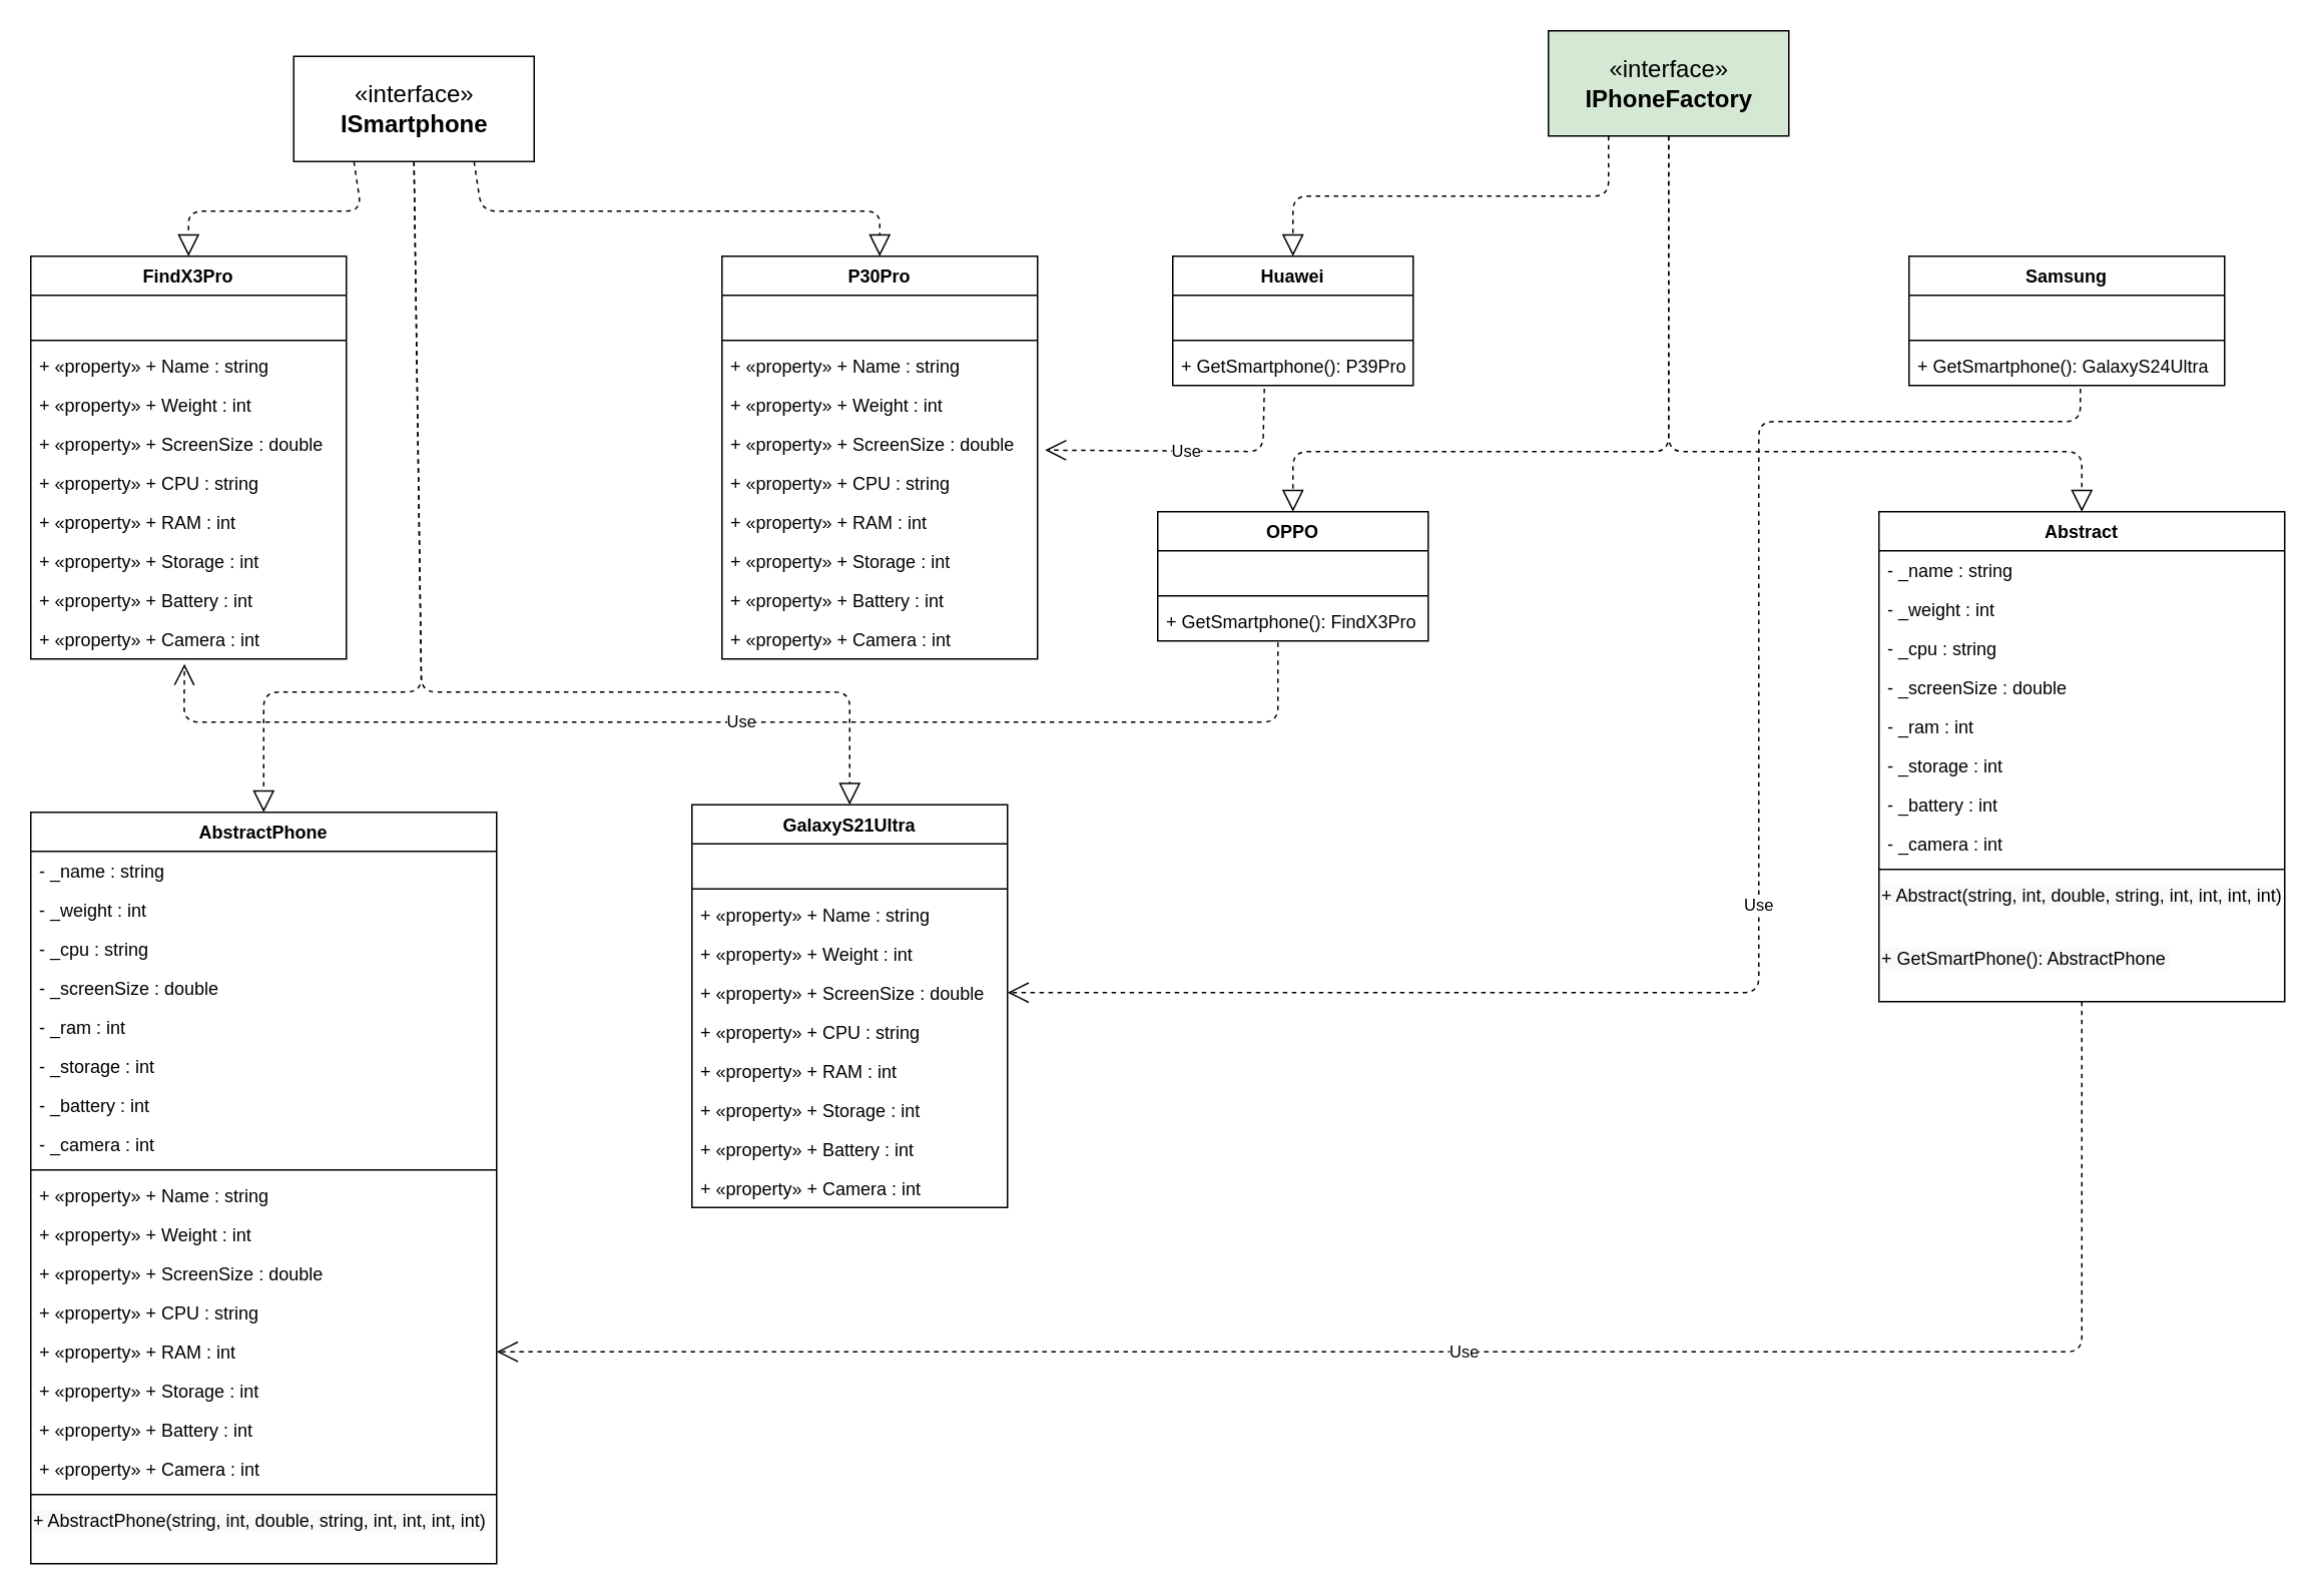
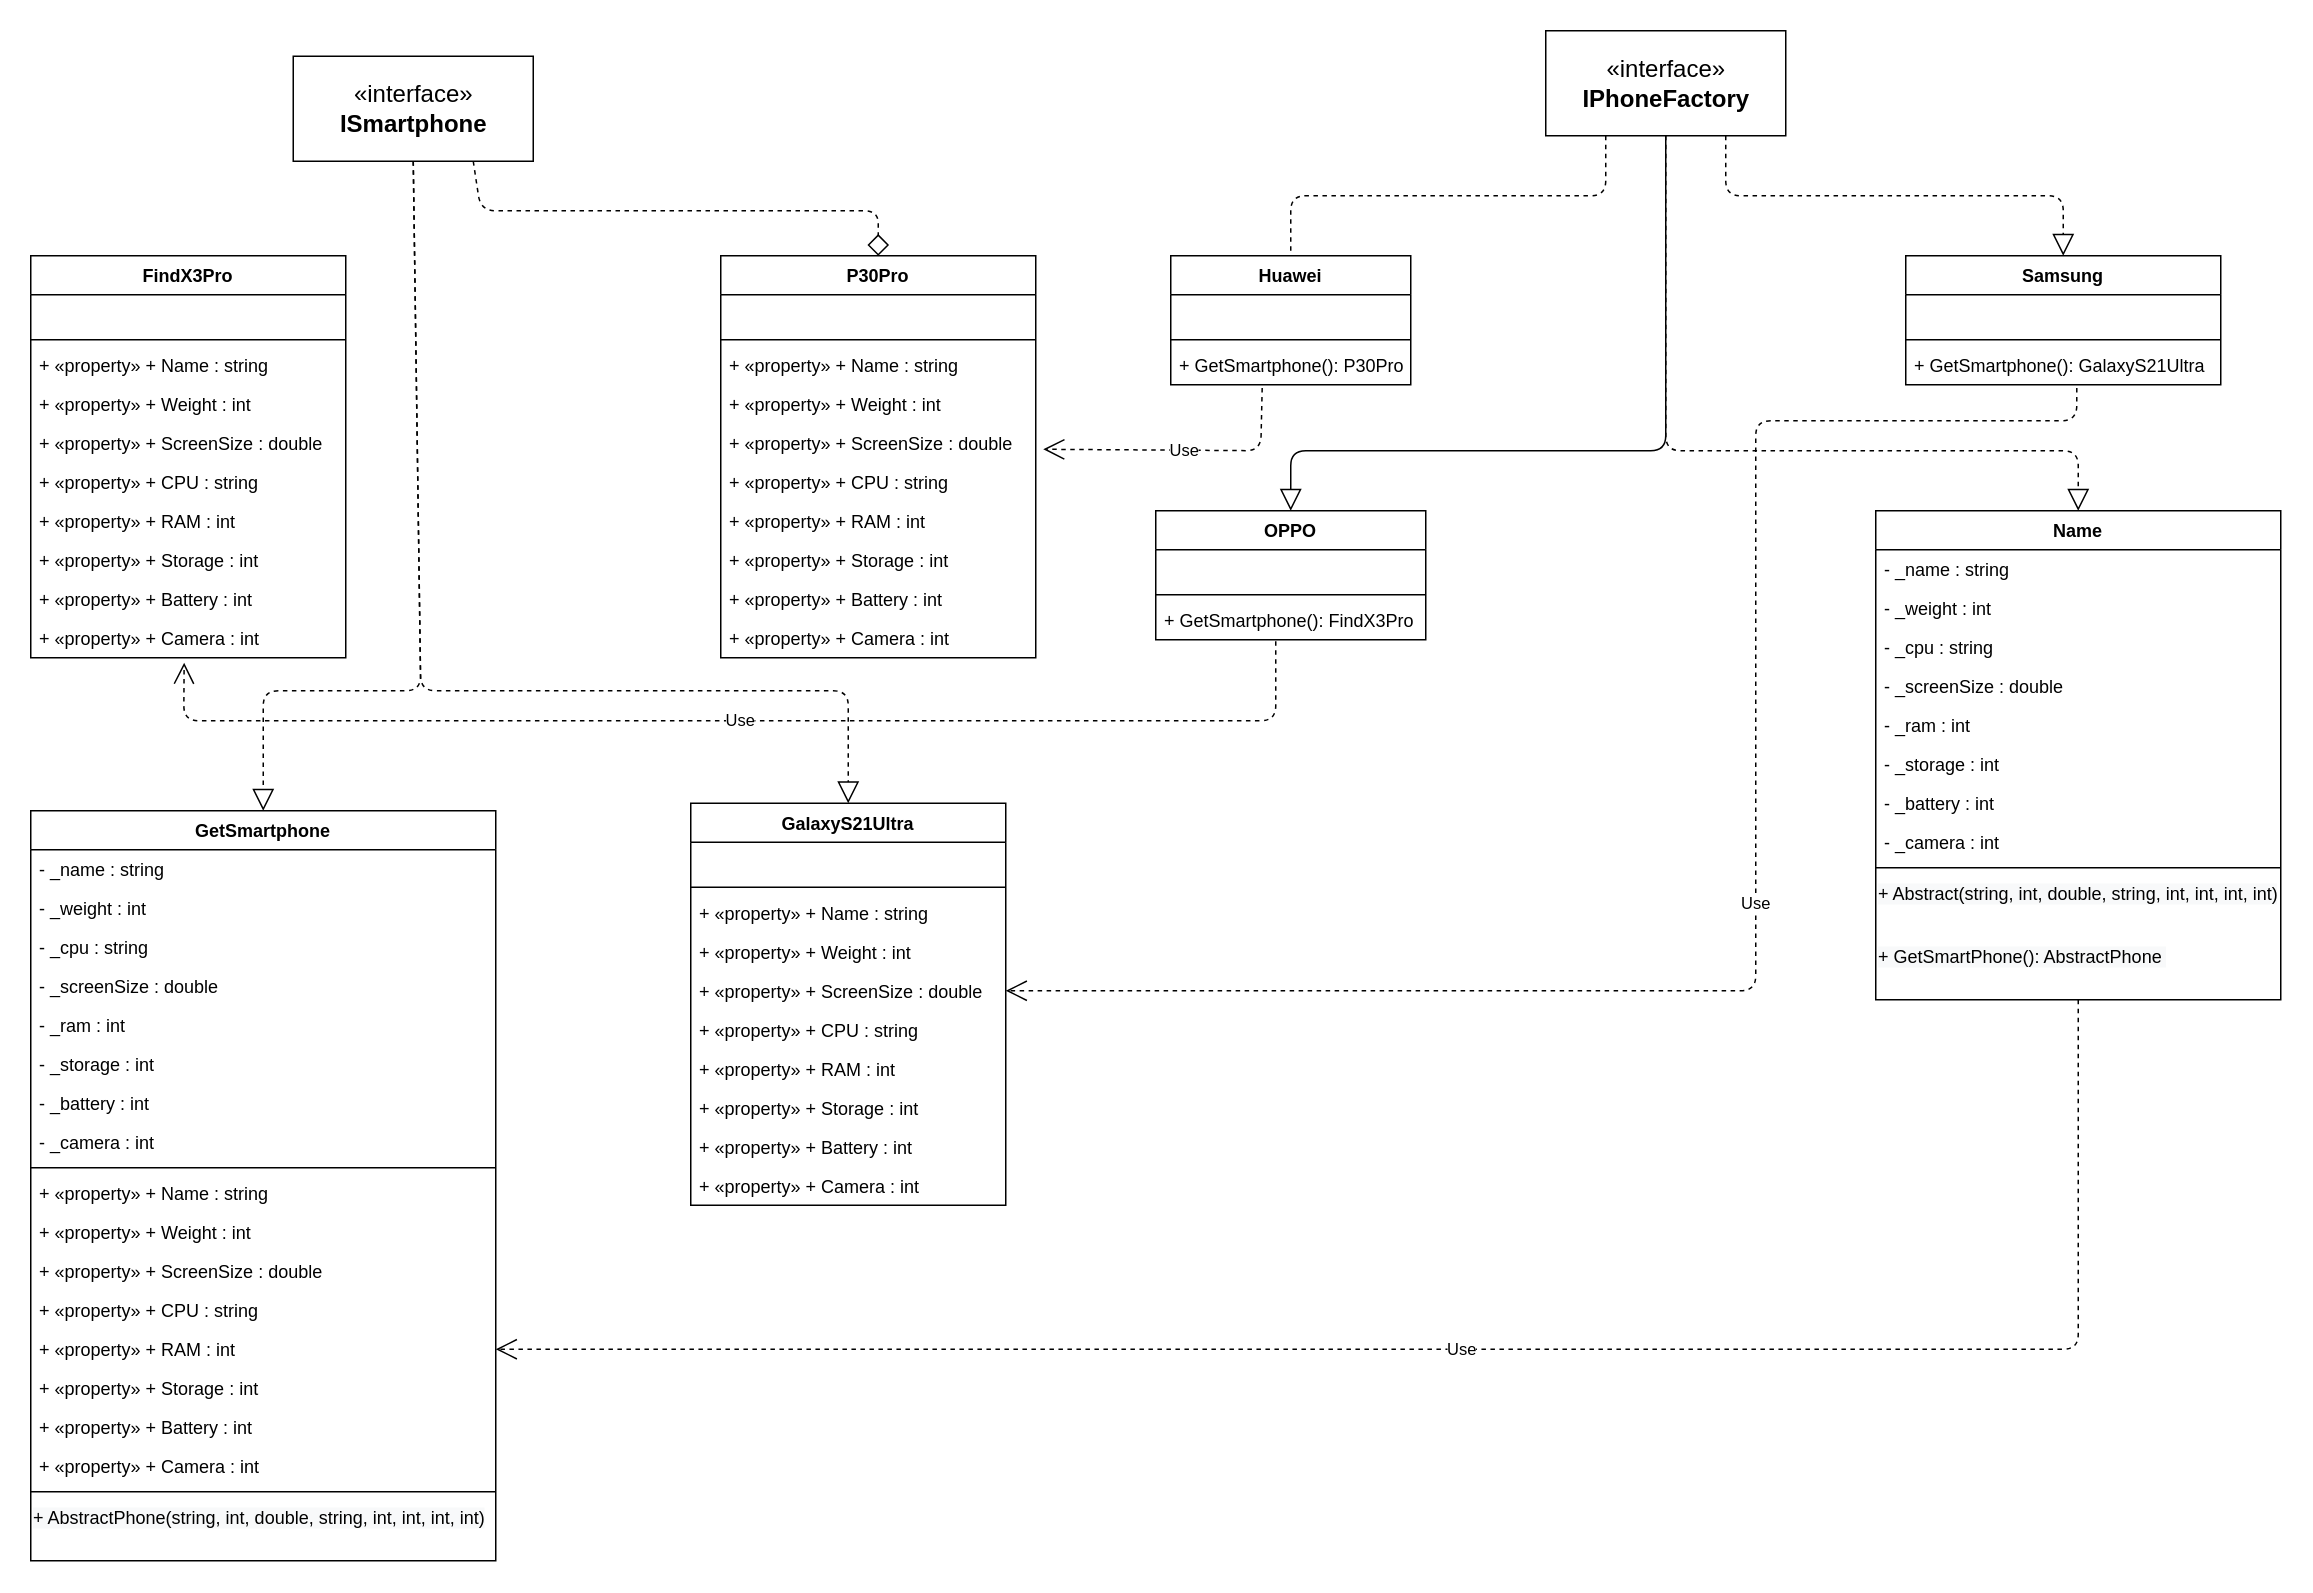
- <mxCell id="2" value="&lt;font style=&quot;font-size: 16px&quot;&gt;«interface»&lt;br&gt;&lt;b&gt;IPhoneFactory&lt;/b&gt;&lt;/font&gt;" style="html=1;fillColor=#d5e8d4;" vertex="1" parent="1"><mxGeometry x="1030" y="20" width="160" height="70" as="geometry" /></mxCell>
+ <mxCell id="2" value="&lt;font style=&quot;font-size: 16px&quot;&gt;«interface»&lt;br&gt;&lt;b&gt;IPhoneFactory&lt;/b&gt;&lt;/font&gt;" style="html=1;" vertex="1" parent="1"><mxGeometry x="1030" y="20" width="160" height="70" as="geometry" /></mxCell>
+ <mxCell id="52" value="" style="endArrow=block;dashed=1;endFill=0;endSize=12;html=1;exitX=0.75;exitY=1;exitDx=0;exitDy=0;entryX=0.5;entryY=0;entryDx=0;entryDy=0;" edge="1" parent="1" source="2" target="11"><mxGeometry width="160" relative="1" as="geometry"><mxPoint x="1120" y="100" as="sourcePoint" /><mxPoint x="1120" y="180" as="targetPoint" /><Array as="points"><mxPoint x="1150" y="130" /><mxPoint x="1375" y="130" /></Array></mxGeometry></mxCell>
- <mxCell id="54" value="" style="endArrow=block;dashed=1;endFill=0;endSize=12;html=1;exitX=0.25;exitY=1;exitDx=0;exitDy=0;entryX=0.5;entryY=0;entryDx=0;entryDy=0;" edge="1" parent="1" source="15" target="16"><mxGeometry width="160" relative="1" as="geometry"><mxPoint x="390" y="419" as="sourcePoint" /><mxPoint x="550" y="419" as="targetPoint" /><Array as="points"><mxPoint x="240" y="140" /><mxPoint x="125" y="140" /></Array></mxGeometry></mxCell>
- <mxCell id="59" value="" style="endArrow=block;dashed=1;endFill=0;endSize=12;html=1;exitX=0.75;exitY=1;exitDx=0;exitDy=0;entryX=0.5;entryY=0;entryDx=0;entryDy=0;" edge="1" parent="1" source="15" target="27"><mxGeometry width="160" relative="1" as="geometry"><mxPoint x="670" y="420" as="sourcePoint" /><mxPoint x="830" y="420" as="targetPoint" /><Array as="points"><mxPoint x="320" y="140" /><mxPoint x="585" y="140" /></Array></mxGeometry></mxCell>
+ <mxCell id="59" value="" style="endArrow=diamond;dashed=1;endFill=0;endSize=12;html=1;exitX=0.75;exitY=1;exitDx=0;exitDy=0;entryX=0.5;entryY=0;entryDx=0;entryDy=0;" edge="1" parent="1" source="15" target="27"><mxGeometry width="160" relative="1" as="geometry"><mxPoint x="670" y="420" as="sourcePoint" /><mxPoint x="830" y="420" as="targetPoint" /><Array as="points"><mxPoint x="320" y="140" /><mxPoint x="585" y="140" /></Array></mxGeometry></mxCell>
- <mxCell id="50" value="" style="endArrow=block;dashed=1;endFill=0;endSize=12;html=1;exitX=0.25;exitY=1;exitDx=0;exitDy=0;entryX=0.5;entryY=0;entryDx=0;entryDy=0;" edge="1" parent="1" source="2" target="3"><mxGeometry width="160" relative="1" as="geometry"><mxPoint x="760" y="470" as="sourcePoint" /><mxPoint x="920" y="470" as="targetPoint" /><Array as="points"><mxPoint x="1070" y="130" /><mxPoint x="860" y="130" /></Array></mxGeometry></mxCell>
+ <mxCell id="50" value="" style="endArrow=none;dashed=1;endFill=0;endSize=12;html=1;exitX=0.25;exitY=1;exitDx=0;exitDy=0;entryX=0.5;entryY=0;entryDx=0;entryDy=0;" edge="1" parent="1" source="2" target="3"><mxGeometry width="160" relative="1" as="geometry"><mxPoint x="760" y="470" as="sourcePoint" /><mxPoint x="920" y="470" as="targetPoint" /><Array as="points"><mxPoint x="1070" y="130" /><mxPoint x="860" y="130" /></Array></mxGeometry></mxCell>
- <mxCell id="6" value="+ GetSmartphone(): P39Pro" style="text;strokeColor=none;fillColor=none;align=left;verticalAlign=top;spacingLeft=4;spacingRight=4;overflow=hidden;rotatable=0;points=[[0,0.5],[1,0.5]];portConstraint=eastwest;" vertex="1" parent="3"><mxGeometry y="60" width="160" height="26" as="geometry" /></mxCell>
+ <mxCell id="6" value="+ GetSmartphone(): P30Pro" style="text;strokeColor=none;fillColor=none;align=left;verticalAlign=top;spacingLeft=4;spacingRight=4;overflow=hidden;rotatable=0;points=[[0,0.5],[1,0.5]];portConstraint=eastwest;" vertex="1" parent="3"><mxGeometry y="60" width="160" height="26" as="geometry" /></mxCell>
- <mxCell id="14" value="+ GetSmartphone(): GalaxyS24Ultra" style="text;strokeColor=none;fillColor=none;align=left;verticalAlign=top;spacingLeft=4;spacingRight=4;overflow=hidden;rotatable=0;points=[[0,0.5],[1,0.5]];portConstraint=eastwest;" vertex="1" parent="11"><mxGeometry y="60" width="210" height="26" as="geometry" /></mxCell>
+ <mxCell id="14" value="+ GetSmartphone(): GalaxyS21Ultra" style="text;strokeColor=none;fillColor=none;align=left;verticalAlign=top;spacingLeft=4;spacingRight=4;overflow=hidden;rotatable=0;points=[[0,0.5],[1,0.5]];portConstraint=eastwest;" vertex="1" parent="11"><mxGeometry y="60" width="210" height="26" as="geometry" /></mxCell>
- <mxCell id="51" value="" style="endArrow=block;dashed=1;endFill=0;endSize=12;html=1;exitX=0.5;exitY=1;exitDx=0;exitDy=0;entryX=0.5;entryY=0;entryDx=0;entryDy=0;" edge="1" parent="1" source="2" target="7"><mxGeometry width="160" relative="1" as="geometry"><mxPoint x="1080" y="100" as="sourcePoint" /><mxPoint x="870" y="180" as="targetPoint" /><Array as="points"><mxPoint x="1110" y="300" /><mxPoint x="860" y="300" /></Array></mxGeometry></mxCell>
+ <mxCell id="51" value="" style="endArrow=block;dashed=0;endFill=0;endSize=12;html=1;exitX=0.5;exitY=1;exitDx=0;exitDy=0;entryX=0.5;entryY=0;entryDx=0;entryDy=0;" edge="1" parent="1" source="2" target="7"><mxGeometry width="160" relative="1" as="geometry"><mxPoint x="1080" y="100" as="sourcePoint" /><mxPoint x="870" y="180" as="targetPoint" /><Array as="points"><mxPoint x="1110" y="300" /><mxPoint x="860" y="300" /></Array></mxGeometry></mxCell>
- <mxCell id="38" value="Abstract" style="swimlane;fontStyle=1;align=center;verticalAlign=top;childLayout=stackLayout;horizontal=1;startSize=26;horizontalStack=0;resizeParent=1;resizeParentMax=0;resizeLast=0;collapsible=1;marginBottom=0;" vertex="1" parent="1"><mxGeometry x="1250" y="340" width="270" height="326" as="geometry" /></mxCell>
+ <mxCell id="38" value="Name" style="swimlane;fontStyle=1;align=center;verticalAlign=top;childLayout=stackLayout;horizontal=1;startSize=26;horizontalStack=0;resizeParent=1;resizeParentMax=0;resizeLast=0;collapsible=1;marginBottom=0;" vertex="1" parent="1"><mxGeometry x="1250" y="340" width="270" height="326" as="geometry" /></mxCell>
- <mxCell id="73" value="AbstractPhone" style="swimlane;fontStyle=1;align=center;verticalAlign=top;childLayout=stackLayout;horizontal=1;startSize=26;horizontalStack=0;resizeParent=1;resizeParentMax=0;resizeLast=0;collapsible=1;marginBottom=0;" vertex="1" parent="1"><mxGeometry x="20" y="540" width="310" height="500" as="geometry" /></mxCell>
+ <mxCell id="73" value="GetSmartphone" style="swimlane;fontStyle=1;align=center;verticalAlign=top;childLayout=stackLayout;horizontal=1;startSize=26;horizontalStack=0;resizeParent=1;resizeParentMax=0;resizeLast=0;collapsible=1;marginBottom=0;" vertex="1" parent="1"><mxGeometry x="20" y="540" width="310" height="500" as="geometry" /></mxCell>
